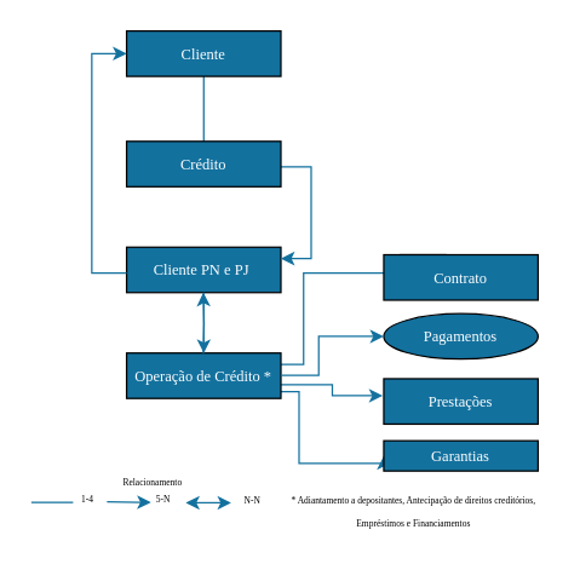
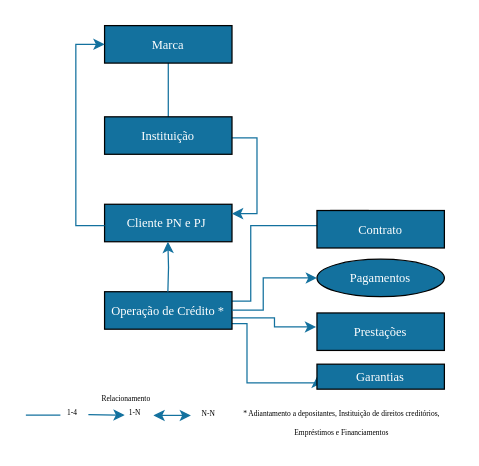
- <mxCell id="7" value="&lt;font face=&quot;Verdana&quot; style=&quot;font-size: 10px&quot; color=&quot;#ffffff&quot;&gt;Cliente&lt;/font&gt;" style="rounded=0;whiteSpace=wrap;html=1;fillColor=#13719E;strokeColor=#000000;flipV=1;" parent="1" vertex="1"><mxGeometry x="83" y="20" width="102" height="30" as="geometry" /></mxCell>
+ <mxCell id="7" value="&lt;font face=&quot;Verdana&quot; style=&quot;font-size: 10px&quot; color=&quot;#ffffff&quot;&gt;Marca&lt;/font&gt;" style="rounded=0;whiteSpace=wrap;html=1;fillColor=#13719E;strokeColor=#000000;flipV=1;" parent="1" vertex="1"><mxGeometry x="83" y="20" width="102" height="30" as="geometry" /></mxCell>
- <mxCell id="28" value="&lt;font face=&quot;Verdana&quot; style=&quot;font-size: 10px&quot; color=&quot;#ffffff&quot;&gt;Crédito&lt;/font&gt;" style="rounded=0;whiteSpace=wrap;html=1;fillColor=#13719E;strokeColor=#000000;flipV=1;" parent="1" vertex="1"><mxGeometry x="83" y="93" width="102" height="30" as="geometry" /></mxCell>
+ <mxCell id="28" value="&lt;font face=&quot;Verdana&quot; style=&quot;font-size: 10px&quot; color=&quot;#ffffff&quot;&gt;Instituição&lt;/font&gt;" style="rounded=0;whiteSpace=wrap;html=1;fillColor=#13719E;strokeColor=#000000;flipV=1;" parent="1" vertex="1"><mxGeometry x="83" y="93" width="102" height="30" as="geometry" /></mxCell>
- <mxCell id="14" style="edgeStyle=orthogonalEdgeStyle;rounded=0;orthogonalLoop=1;jettySize=auto;html=1;exitX=0.5;exitY=1;exitDx=0;exitDy=0;strokeColor=#13719E;entryX=0.5;entryY=0;entryDx=0;entryDy=0;" parent="1" source="4" target="11" edge="1"><mxGeometry relative="1" as="geometry"><mxPoint x="144" y="198" as="sourcePoint" /><mxPoint x="208" y="243" as="targetPoint" /></mxGeometry></mxCell>
- <mxCell id="24" value="&lt;font face=&quot;Verdana&quot; style=&quot;font-size: 6px&quot;&gt;5-N&lt;/font&gt;" style="text;html=1;align=center;verticalAlign=middle;resizable=0;points=[];autosize=1;container=0;" parent="17" vertex="1"><mxGeometry x="72.132" y="14" width="30" height="20" as="geometry" /></mxCell>
+ <mxCell id="24" value="&lt;font face=&quot;Verdana&quot; style=&quot;font-size: 6px&quot;&gt;1-N&lt;/font&gt;" style="text;html=1;align=center;verticalAlign=middle;resizable=0;points=[];autosize=1;container=0;" parent="17" vertex="1"><mxGeometry x="72.132" y="14" width="30" height="20" as="geometry" /></mxCell>
- <mxCell id="16" value="&lt;font face=&quot;Verdana&quot; style=&quot;font-size: 6px&quot;&gt;* Adiantamento a depositantes, Antecipação de direitos creditórios, Empréstimos e Financiamentos&lt;/font&gt;" style="text;html=1;strokeColor=none;fillColor=none;align=center;verticalAlign=middle;whiteSpace=wrap;rounded=0;container=0;" parent="1" vertex="1"><mxGeometry x="185" y="321" width="176" height="30" as="geometry" /></mxCell>
+ <mxCell id="16" value="&lt;font face=&quot;Verdana&quot; style=&quot;font-size: 6px&quot;&gt;* Adiantamento a depositantes, Instituição de direitos creditórios, Empréstimos e Financiamentos&lt;/font&gt;" style="text;html=1;strokeColor=none;fillColor=none;align=center;verticalAlign=middle;whiteSpace=wrap;rounded=0;container=0;" parent="1" vertex="1"><mxGeometry x="185" y="321" width="176" height="30" as="geometry" /></mxCell>
